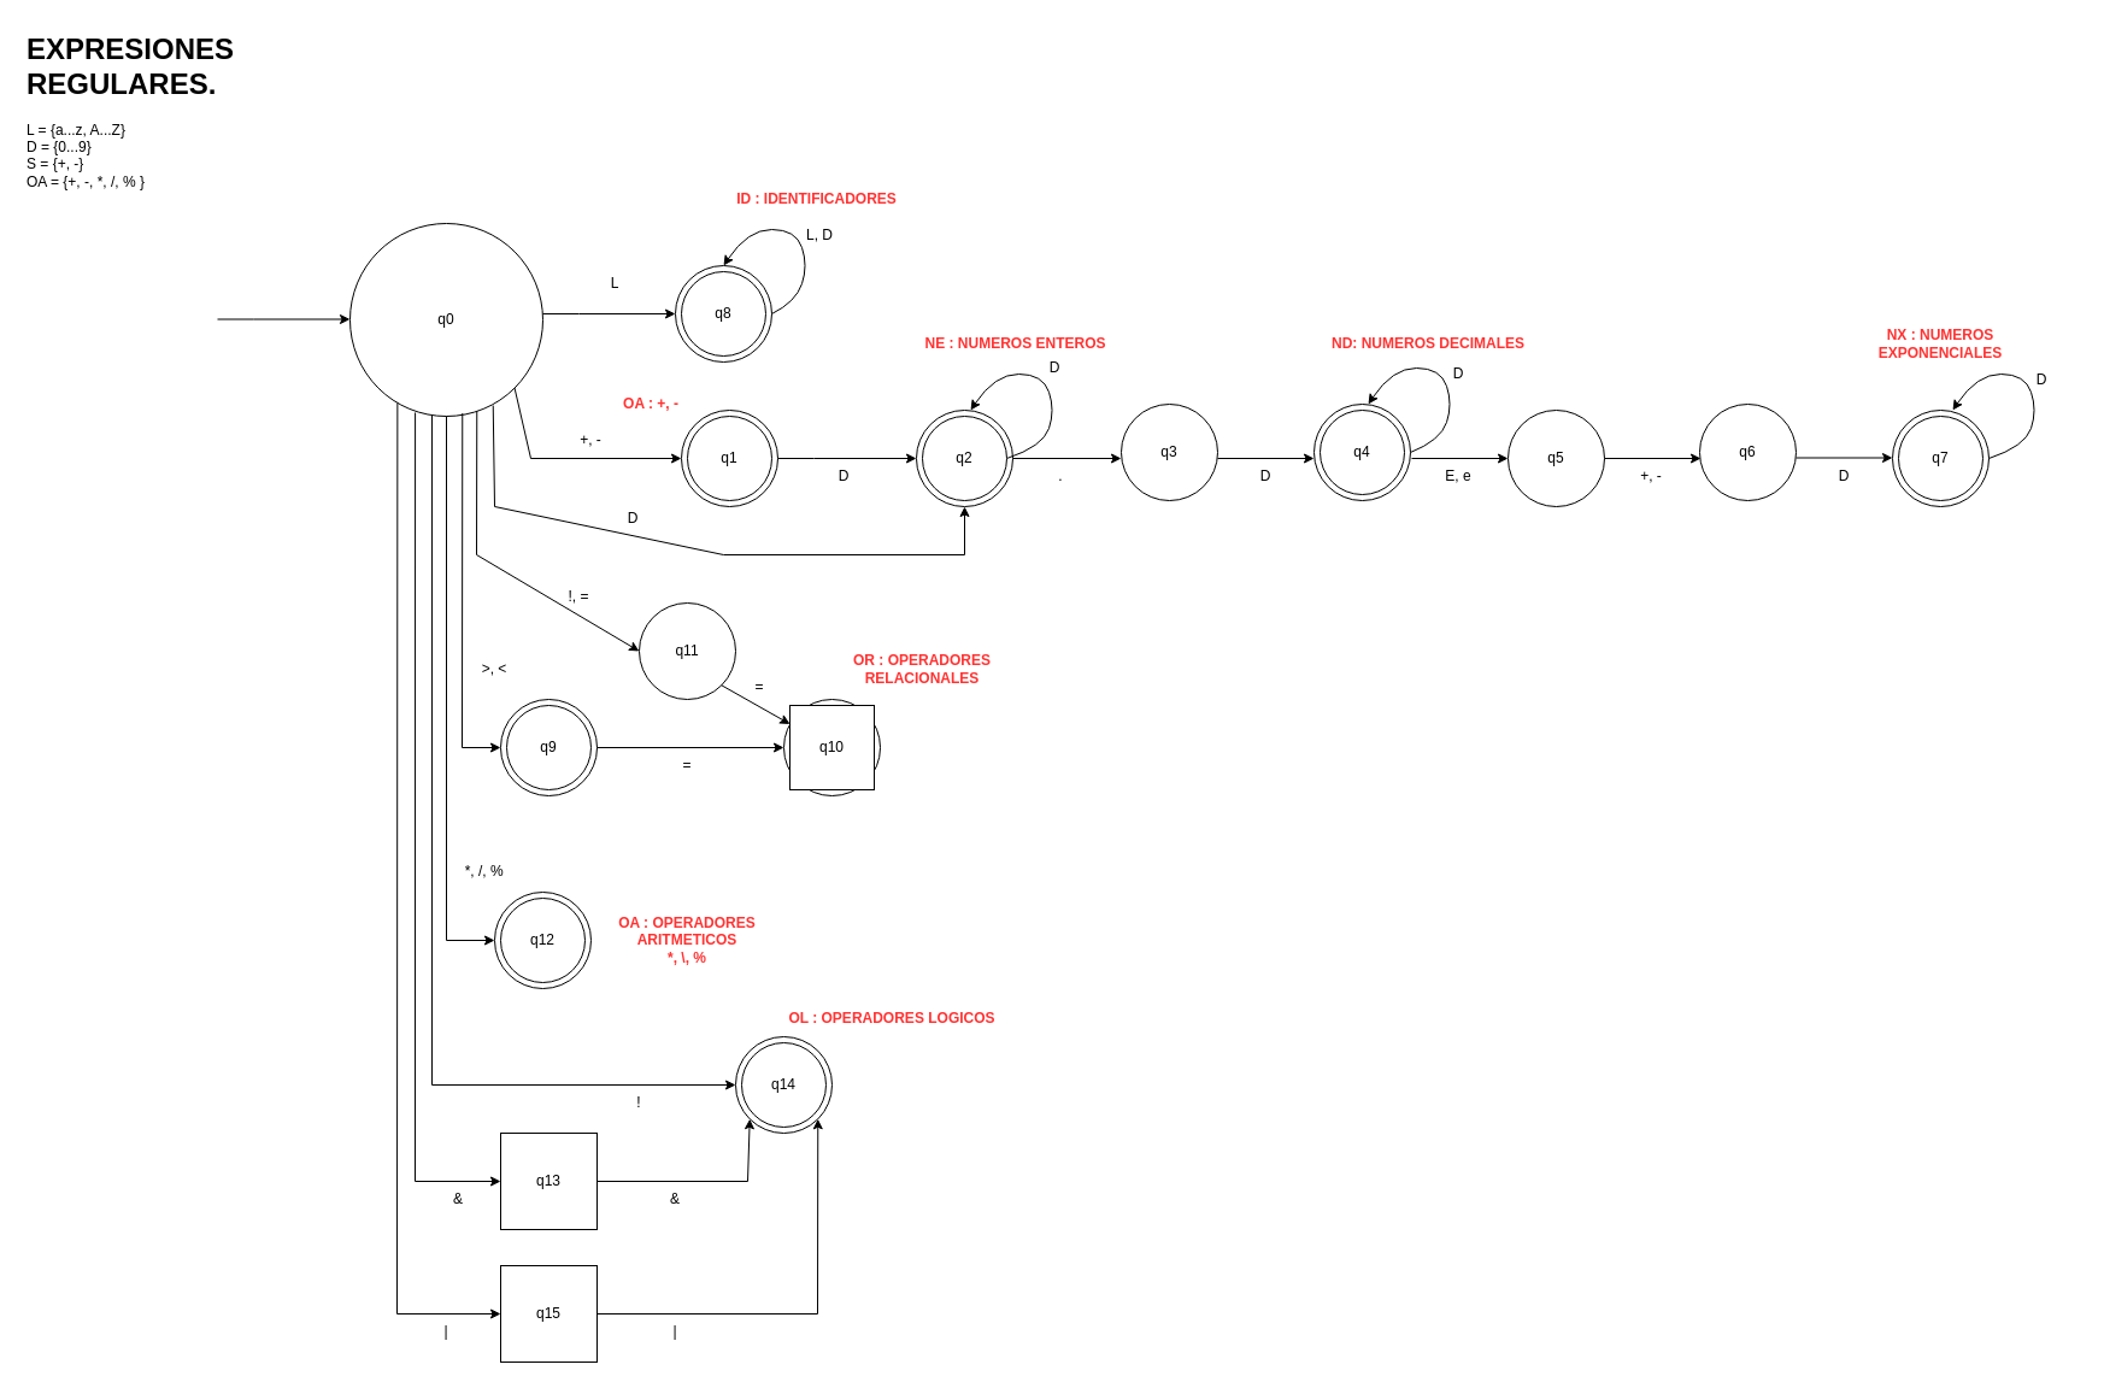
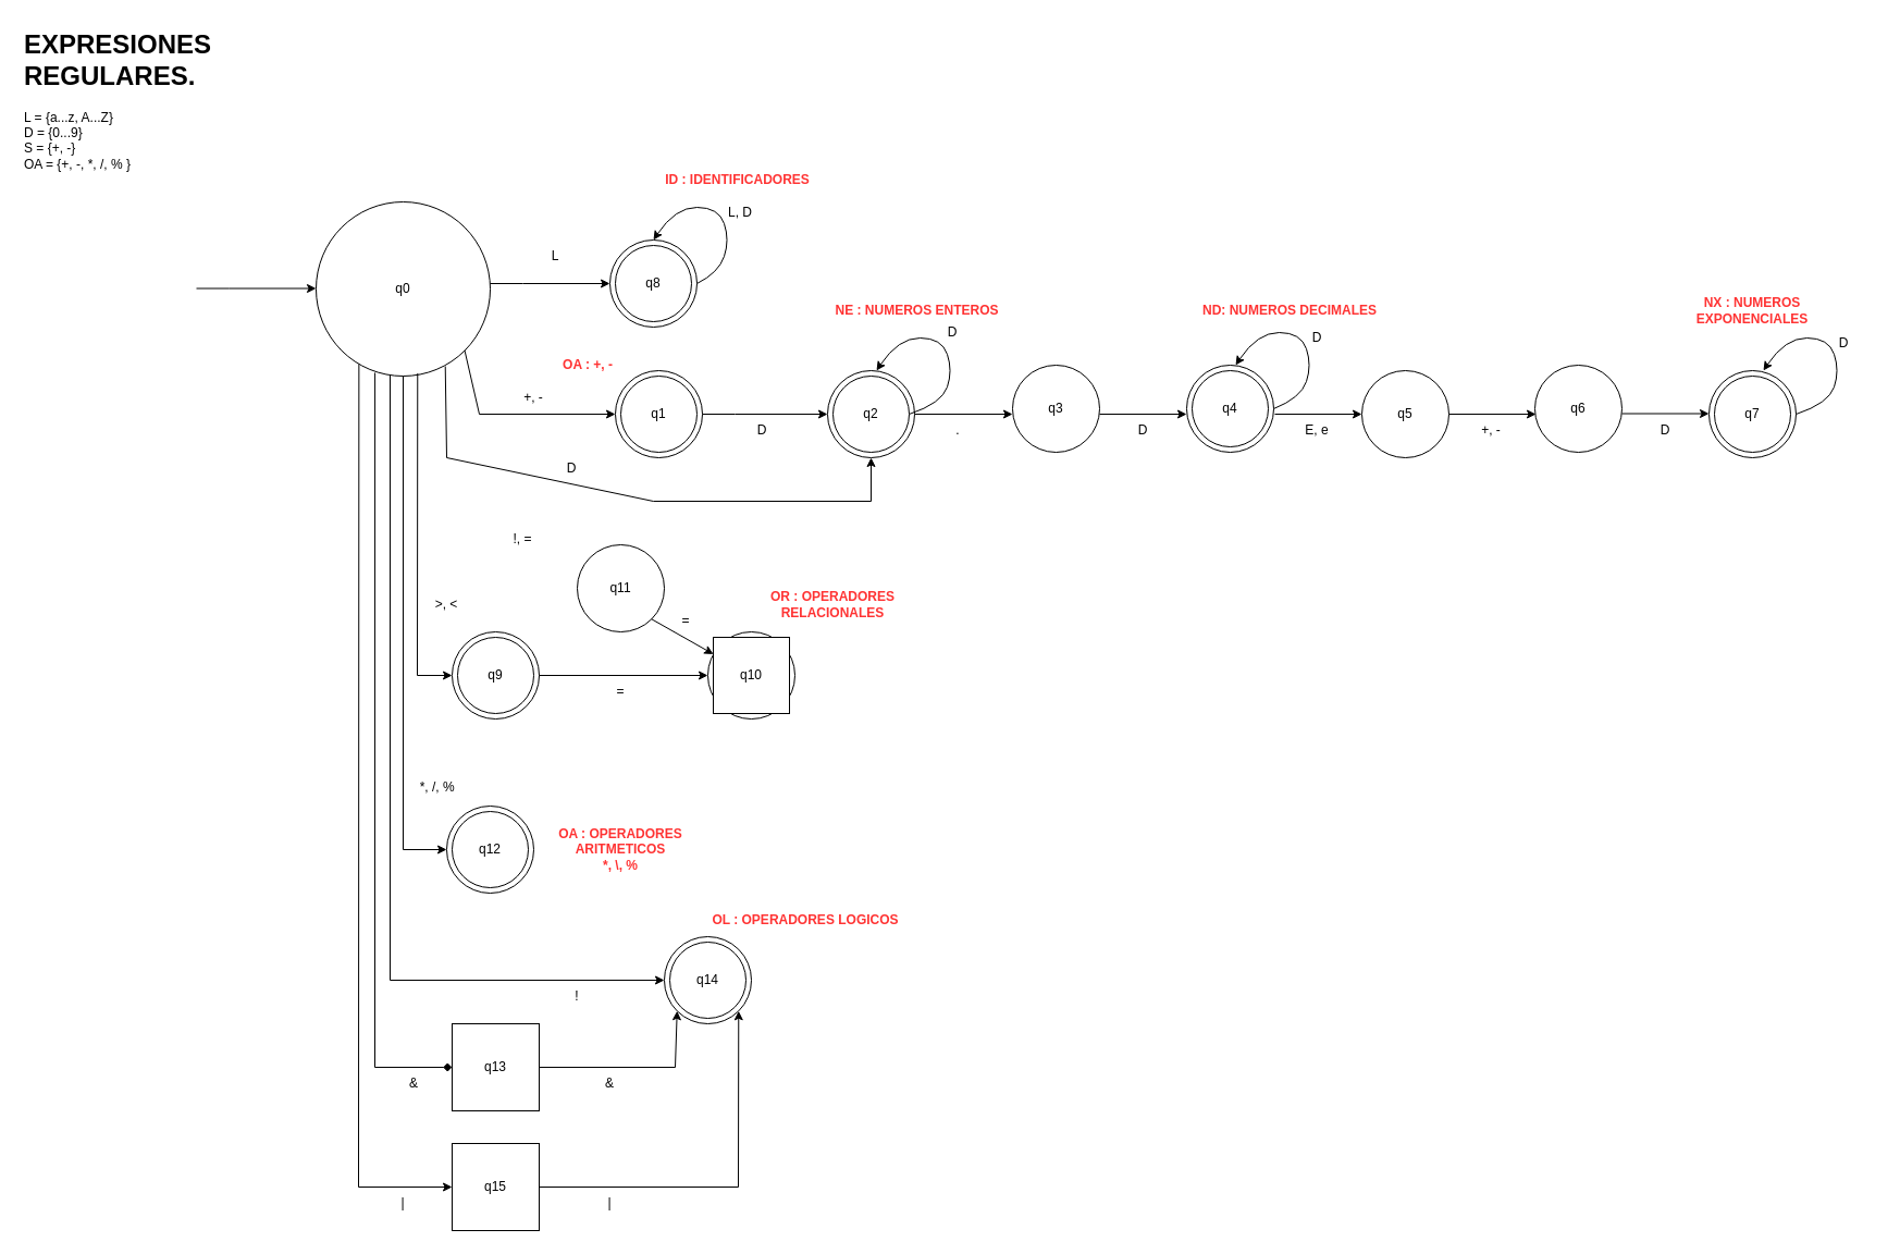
- <mxCell id="53" value="" style="endArrow=classic;html=1;rounded=0;exitX=0.658;exitY=0.973;exitDx=0;exitDy=0;exitPerimeter=0;entryX=0;entryY=0.5;entryDx=0;entryDy=0;" parent="1" source="2" target="39" edge="1"><mxGeometry width="50" height="50" relative="1" as="geometry"><mxPoint x="680" y="530" as="sourcePoint" /><mxPoint x="410" y="470" as="targetPoint" /><Array as="points"><mxPoint x="395" y="460" /></Array></mxGeometry></mxCell>
- <mxCell id="62" value="" style="endArrow=classic;html=1;rounded=0;exitX=0.338;exitY=0.981;exitDx=0;exitDy=0;exitPerimeter=0;entryX=0;entryY=0.5;entryDx=0;entryDy=0;" parent="1" source="2" target="38" edge="1"><mxGeometry width="50" height="50" relative="1" as="geometry"><mxPoint x="310" y="480" as="sourcePoint" /><mxPoint x="360" y="430" as="targetPoint" /><Array as="points"><mxPoint x="344" y="980" /></Array></mxGeometry></mxCell>
+ <mxCell id="62" value="" style="endArrow=diamond;html=1;rounded=0;exitX=0.338;exitY=0.981;exitDx=0;exitDy=0;exitPerimeter=0;entryX=0;entryY=0.5;entryDx=0;entryDy=0;" parent="1" source="2" target="38" edge="1"><mxGeometry width="50" height="50" relative="1" as="geometry"><mxPoint x="310" y="480" as="sourcePoint" /><mxPoint x="360" y="430" as="targetPoint" /><Array as="points"><mxPoint x="344" y="980" /></Array></mxGeometry></mxCell>
